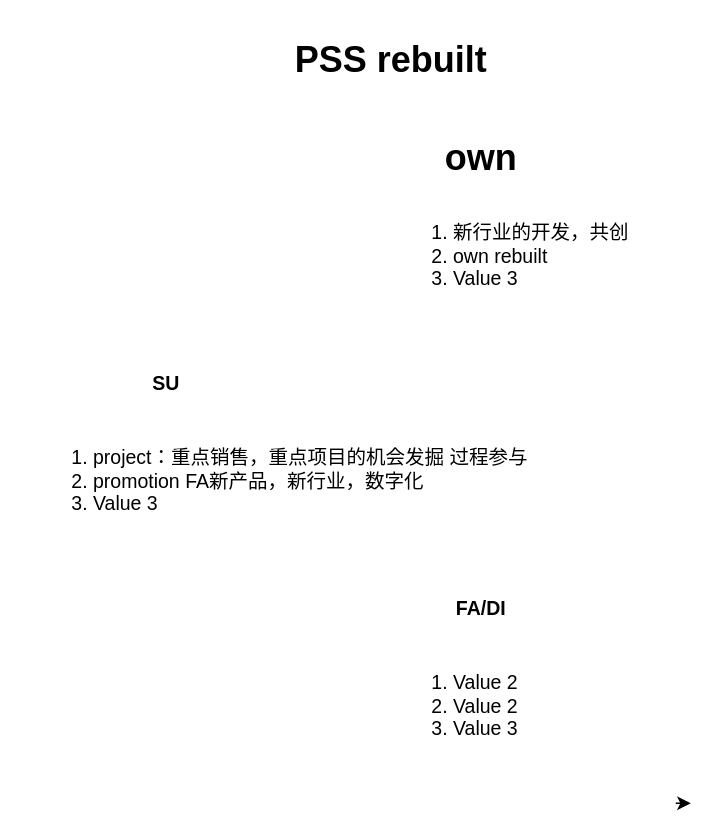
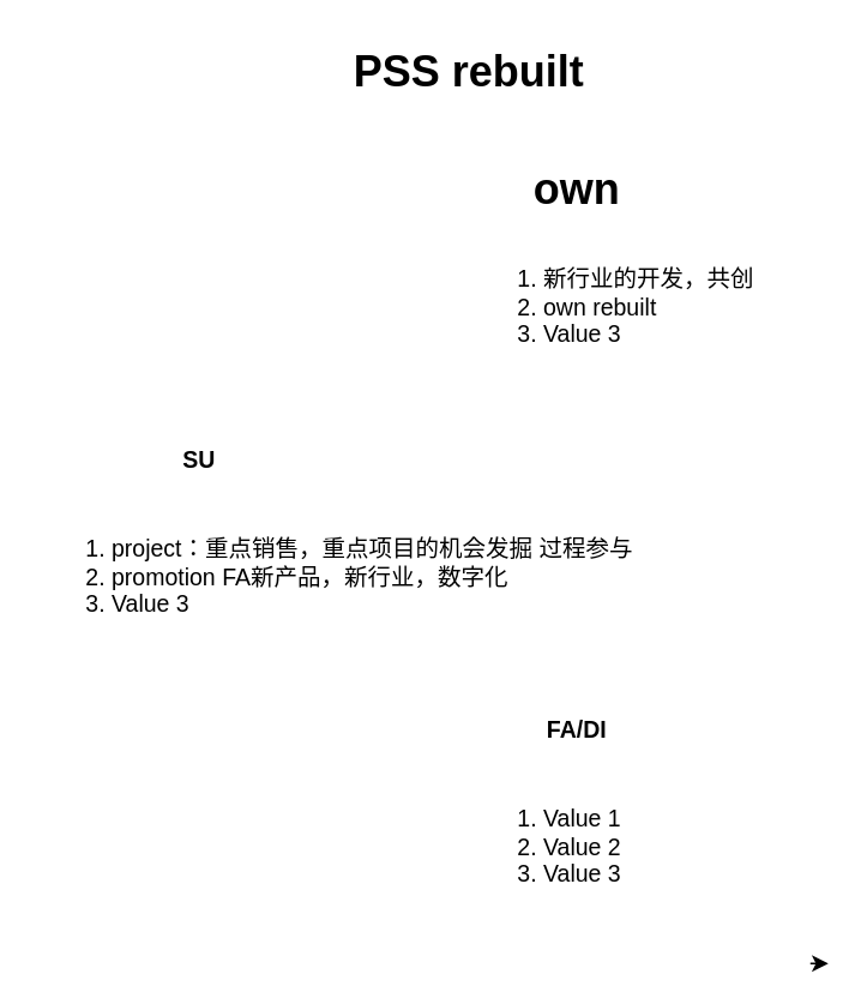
- <mxCell id="8" value="&lt;ol style=&quot;font-size: 13px;&quot;&gt;&lt;li style=&quot;font-size: 13px;&quot;&gt;Value 2&lt;/li&gt;&lt;li style=&quot;font-size: 13px;&quot;&gt;Value 2&lt;/li&gt;&lt;li style=&quot;font-size: 13px;&quot;&gt;Value 3&lt;/li&gt;&lt;/ol&gt;" style="text;strokeColor=none;fillColor=none;html=1;whiteSpace=wrap;verticalAlign=middle;overflow=hidden;fontSize=13;" vertex="1" parent="1"><mxGeometry x="260" y="405" width="190" height="130" as="geometry" /></mxCell>
+ <mxCell id="8" value="&lt;ol style=&quot;font-size: 13px;&quot;&gt;&lt;li style=&quot;font-size: 13px;&quot;&gt;Value 1&lt;/li&gt;&lt;li style=&quot;font-size: 13px;&quot;&gt;Value 2&lt;/li&gt;&lt;li style=&quot;font-size: 13px;&quot;&gt;Value 3&lt;/li&gt;&lt;/ol&gt;" style="text;strokeColor=none;fillColor=none;html=1;whiteSpace=wrap;verticalAlign=middle;overflow=hidden;fontSize=13;" vertex="1" parent="1"><mxGeometry x="260" y="405" width="190" height="130" as="geometry" /></mxCell>
